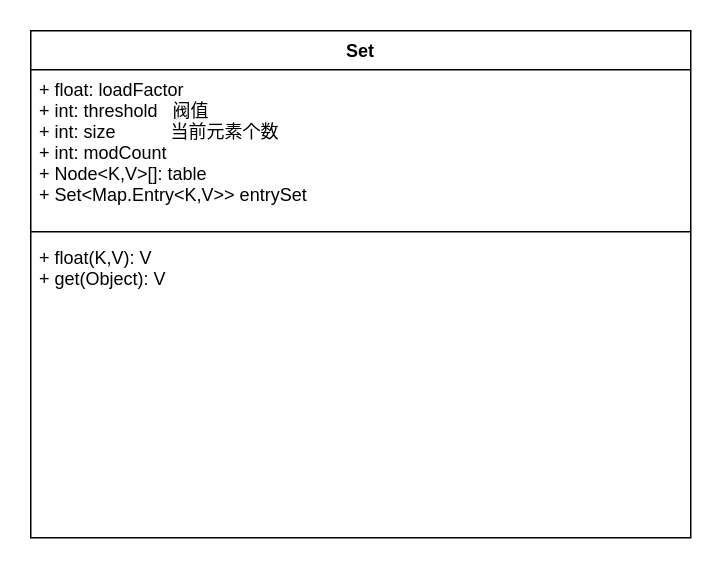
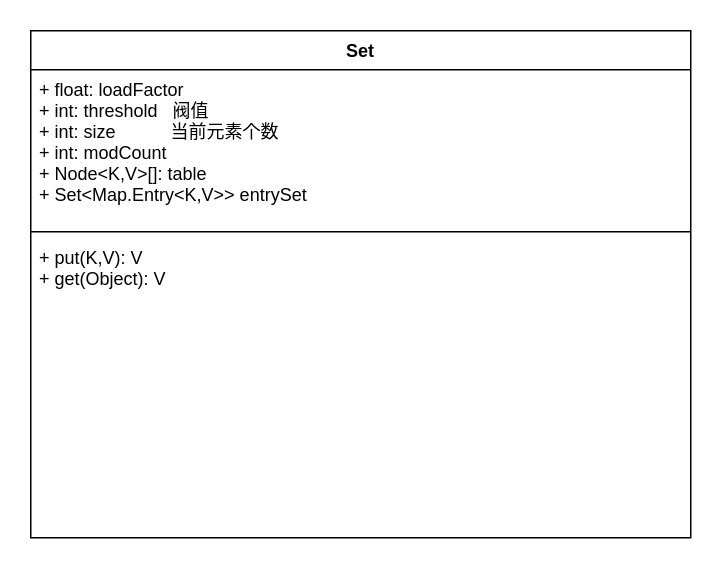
- <mxCell id="5" value="+ float(K,V): V&#10;+ get(Object): V " style="text;strokeColor=none;fillColor=none;align=left;verticalAlign=top;spacingLeft=4;spacingRight=4;overflow=hidden;rotatable=0;points=[[0,0.5],[1,0.5]];portConstraint=eastwest;" parent="2" vertex="1"><mxGeometry y="138" width="440" height="200" as="geometry" /></mxCell>
+ <mxCell id="5" value="+ put(K,V): V&#10;+ get(Object): V " style="text;strokeColor=none;fillColor=none;align=left;verticalAlign=top;spacingLeft=4;spacingRight=4;overflow=hidden;rotatable=0;points=[[0,0.5],[1,0.5]];portConstraint=eastwest;" parent="2" vertex="1"><mxGeometry y="138" width="440" height="200" as="geometry" /></mxCell>
